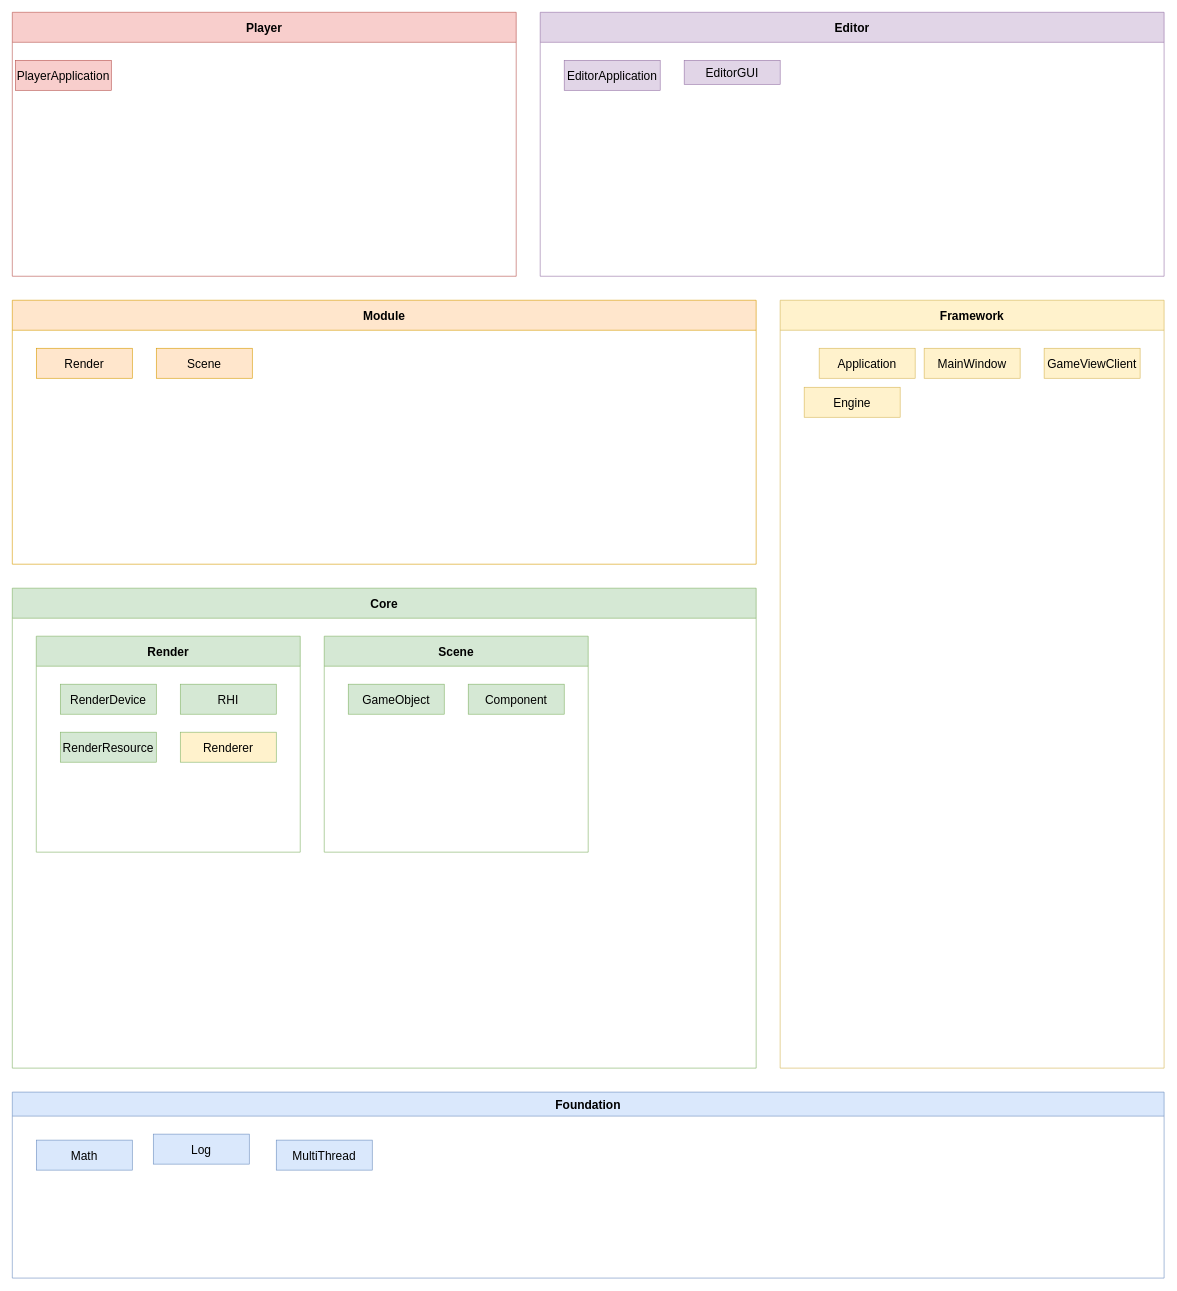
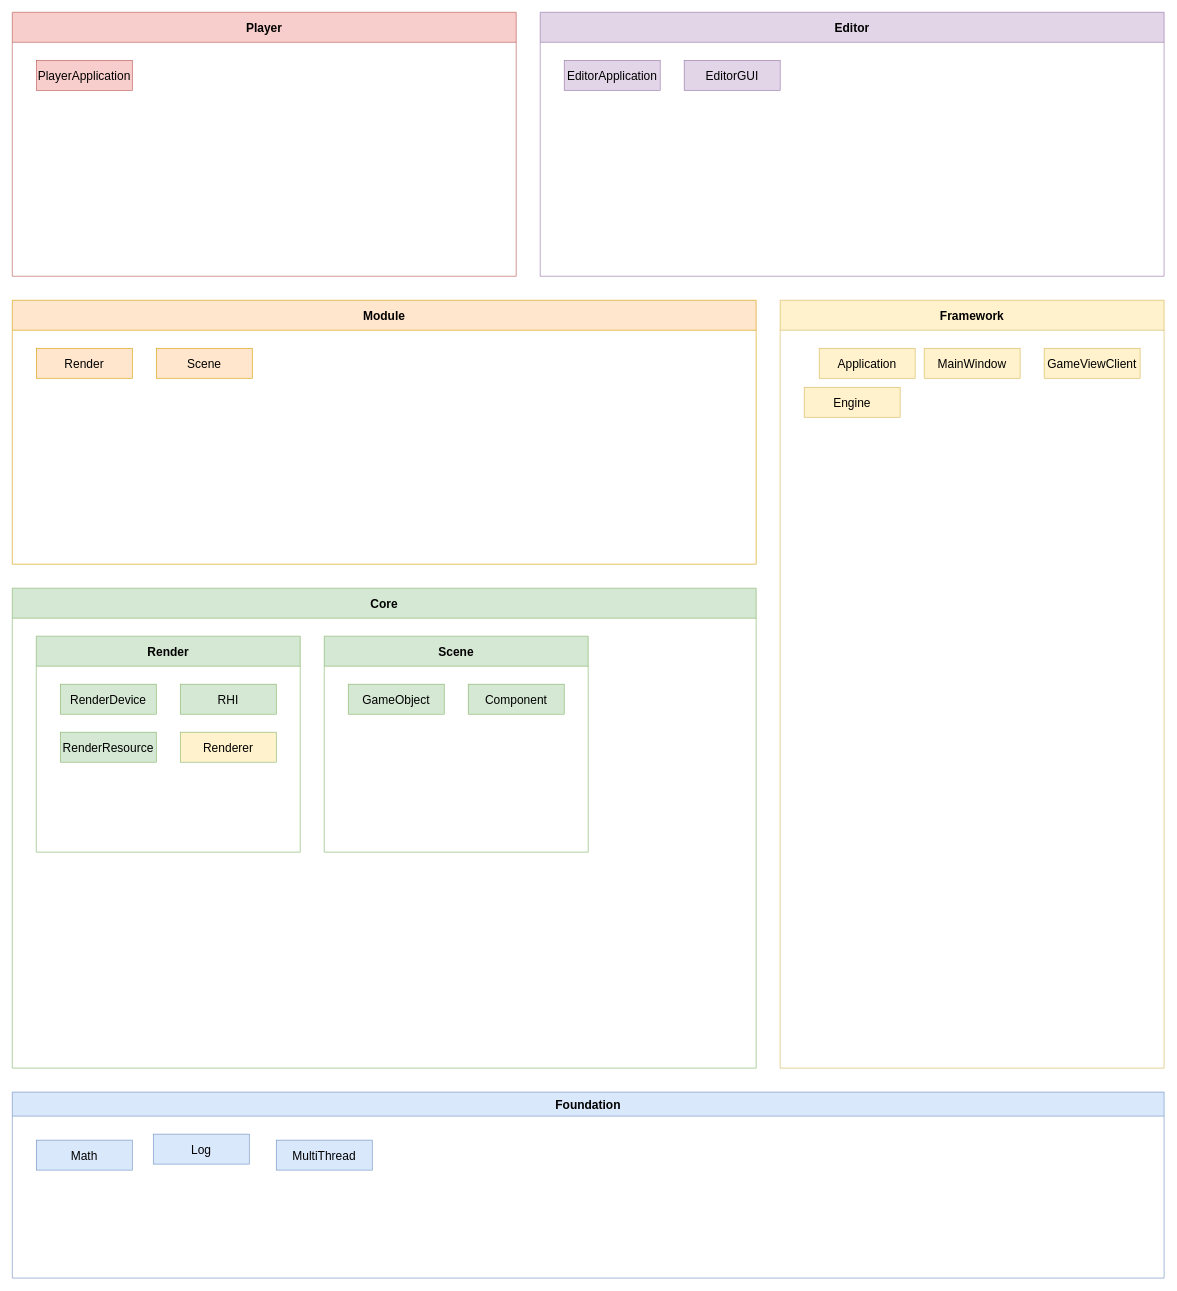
- <mxCell id="27" value="&lt;font style=&quot;font-size: 20px;&quot;&gt;EditorGUI&lt;/font&gt;" style="rounded=0;whiteSpace=wrap;html=1;fillColor=#e1d5e7;strokeColor=#9673a6;" vertex="1" parent="25"><mxGeometry x="240" y="80" width="160" height="40" as="geometry" /></mxCell>
+ <mxCell id="27" value="&lt;font style=&quot;font-size: 20px;&quot;&gt;EditorGUI&lt;/font&gt;" style="rounded=0;whiteSpace=wrap;html=1;fillColor=#e1d5e7;strokeColor=#9673a6;" vertex="1" parent="25"><mxGeometry x="240" y="80" width="160" height="50" as="geometry" /></mxCell>
- <mxCell id="24" value="&lt;font style=&quot;font-size: 20px;&quot;&gt;PlayerApplication&lt;/font&gt;" style="rounded=0;whiteSpace=wrap;html=1;fillColor=#f8cecc;strokeColor=#b85450;" vertex="1" parent="23"><mxGeometry x="5" y="80" width="160" height="50" as="geometry" /></mxCell>
+ <mxCell id="24" value="&lt;font style=&quot;font-size: 20px;&quot;&gt;PlayerApplication&lt;/font&gt;" style="rounded=0;whiteSpace=wrap;html=1;fillColor=#f8cecc;strokeColor=#b85450;" vertex="1" parent="23"><mxGeometry x="40" y="80" width="160" height="50" as="geometry" /></mxCell>
